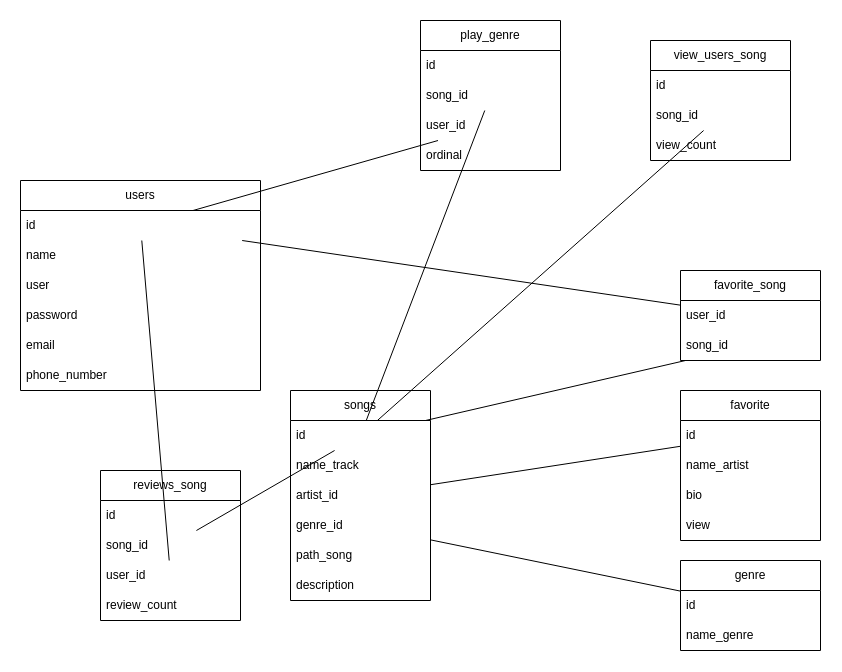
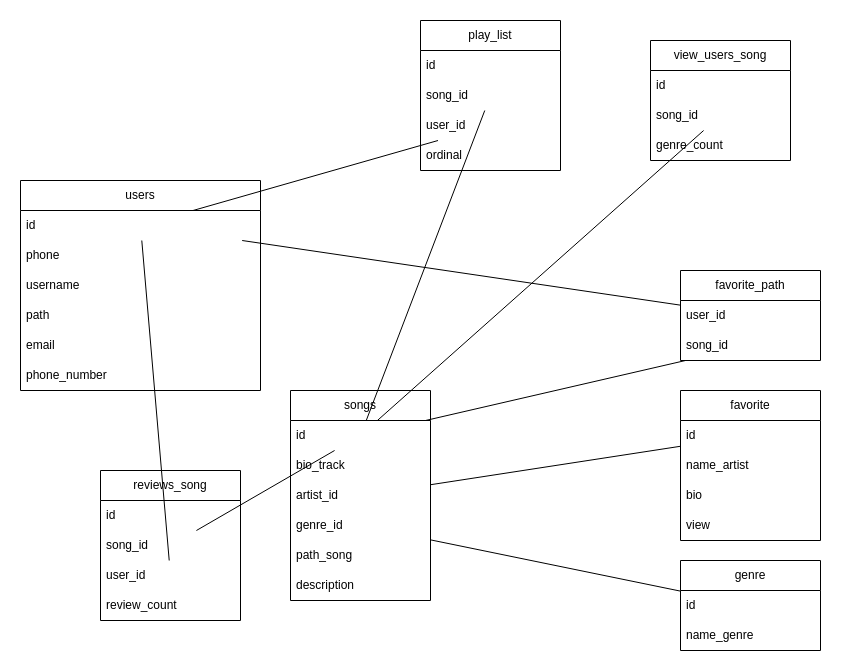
- <mxCell id="35" value="play_genre" style="swimlane;fontStyle=0;childLayout=stackLayout;horizontal=1;startSize=30;horizontalStack=0;resizeParent=1;resizeParentMax=0;resizeLast=0;collapsible=1;marginBottom=0;whiteSpace=wrap;html=1;" vertex="1" parent="1"><mxGeometry x="420" y="20" width="140" height="150" as="geometry" /></mxCell>
+ <mxCell id="35" value="play_list" style="swimlane;fontStyle=0;childLayout=stackLayout;horizontal=1;startSize=30;horizontalStack=0;resizeParent=1;resizeParentMax=0;resizeLast=0;collapsible=1;marginBottom=0;whiteSpace=wrap;html=1;" vertex="1" parent="1"><mxGeometry x="420" y="20" width="140" height="150" as="geometry" /></mxCell>
- <mxCell id="48" value="view_count" style="text;strokeColor=none;fillColor=none;align=left;verticalAlign=middle;spacingLeft=4;spacingRight=4;overflow=hidden;points=[[0,0.5],[1,0.5]];portConstraint=eastwest;rotatable=0;whiteSpace=wrap;html=1;" vertex="1" parent="45"><mxGeometry y="90" width="140" height="30" as="geometry" /></mxCell>
+ <mxCell id="48" value="genre_count" style="text;strokeColor=none;fillColor=none;align=left;verticalAlign=middle;spacingLeft=4;spacingRight=4;overflow=hidden;points=[[0,0.5],[1,0.5]];portConstraint=eastwest;rotatable=0;whiteSpace=wrap;html=1;" vertex="1" parent="45"><mxGeometry y="90" width="140" height="30" as="geometry" /></mxCell>
- <mxCell id="4" value="name" style="text;strokeColor=none;fillColor=none;align=left;verticalAlign=middle;spacingLeft=4;spacingRight=4;overflow=hidden;points=[[0,0.5],[1,0.5]];portConstraint=eastwest;rotatable=0;whiteSpace=wrap;html=1;" vertex="1" parent="2"><mxGeometry y="60" width="240" height="30" as="geometry" /></mxCell>
+ <mxCell id="4" value="phone" style="text;strokeColor=none;fillColor=none;align=left;verticalAlign=middle;spacingLeft=4;spacingRight=4;overflow=hidden;points=[[0,0.5],[1,0.5]];portConstraint=eastwest;rotatable=0;whiteSpace=wrap;html=1;" vertex="1" parent="2"><mxGeometry y="60" width="240" height="30" as="geometry" /></mxCell>
- <mxCell id="5" value="user" style="text;strokeColor=none;fillColor=none;align=left;verticalAlign=middle;spacingLeft=4;spacingRight=4;overflow=hidden;points=[[0,0.5],[1,0.5]];portConstraint=eastwest;rotatable=0;whiteSpace=wrap;html=1;" vertex="1" parent="2"><mxGeometry y="90" width="240" height="30" as="geometry" /></mxCell>
+ <mxCell id="5" value="username" style="text;strokeColor=none;fillColor=none;align=left;verticalAlign=middle;spacingLeft=4;spacingRight=4;overflow=hidden;points=[[0,0.5],[1,0.5]];portConstraint=eastwest;rotatable=0;whiteSpace=wrap;html=1;" vertex="1" parent="2"><mxGeometry y="90" width="240" height="30" as="geometry" /></mxCell>
- <mxCell id="32" value="favorite_song" style="swimlane;fontStyle=0;childLayout=stackLayout;horizontal=1;startSize=30;horizontalStack=0;resizeParent=1;resizeParentMax=0;resizeLast=0;collapsible=1;marginBottom=0;whiteSpace=wrap;html=1;" vertex="1" parent="1"><mxGeometry x="680" y="270" width="140" height="90" as="geometry" /></mxCell>
+ <mxCell id="32" value="favorite_path" style="swimlane;fontStyle=0;childLayout=stackLayout;horizontal=1;startSize=30;horizontalStack=0;resizeParent=1;resizeParentMax=0;resizeLast=0;collapsible=1;marginBottom=0;whiteSpace=wrap;html=1;" vertex="1" parent="1"><mxGeometry x="680" y="270" width="140" height="90" as="geometry" /></mxCell>
- <mxCell id="6" value="password" style="text;strokeColor=none;fillColor=none;align=left;verticalAlign=middle;spacingLeft=4;spacingRight=4;overflow=hidden;points=[[0,0.5],[1,0.5]];portConstraint=eastwest;rotatable=0;whiteSpace=wrap;html=1;" vertex="1" parent="2"><mxGeometry y="120" width="240" height="30" as="geometry" /></mxCell>
+ <mxCell id="6" value="path" style="text;strokeColor=none;fillColor=none;align=left;verticalAlign=middle;spacingLeft=4;spacingRight=4;overflow=hidden;points=[[0,0.5],[1,0.5]];portConstraint=eastwest;rotatable=0;whiteSpace=wrap;html=1;" vertex="1" parent="2"><mxGeometry y="120" width="240" height="30" as="geometry" /></mxCell>
- <mxCell id="16" value="name_track" style="text;strokeColor=none;fillColor=none;align=left;verticalAlign=middle;spacingLeft=4;spacingRight=4;overflow=hidden;points=[[0,0.5],[1,0.5]];portConstraint=eastwest;rotatable=0;whiteSpace=wrap;html=1;" vertex="1" parent="14"><mxGeometry y="60" width="140" height="30" as="geometry" /></mxCell>
+ <mxCell id="16" value="bio_track" style="text;strokeColor=none;fillColor=none;align=left;verticalAlign=middle;spacingLeft=4;spacingRight=4;overflow=hidden;points=[[0,0.5],[1,0.5]];portConstraint=eastwest;rotatable=0;whiteSpace=wrap;html=1;" vertex="1" parent="14"><mxGeometry y="60" width="140" height="30" as="geometry" /></mxCell>
